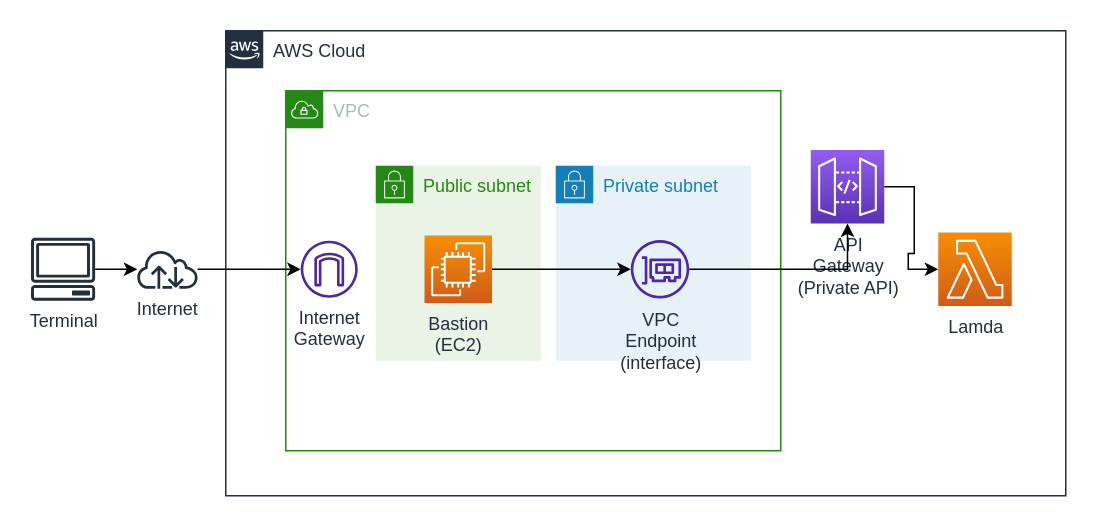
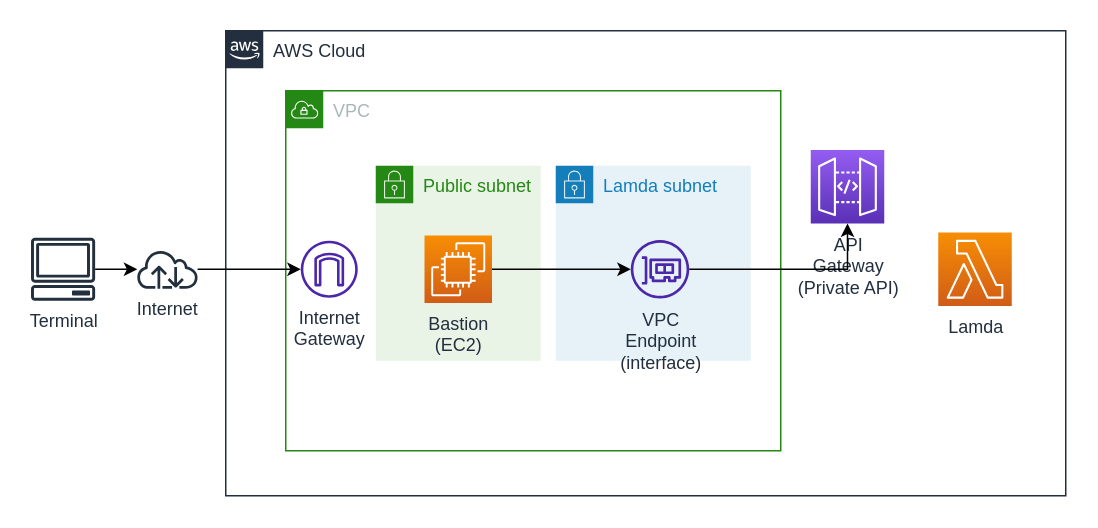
- <mxCell id="4" value="Private subnet" style="points=[[0,0],[0.25,0],[0.5,0],[0.75,0],[1,0],[1,0.25],[1,0.5],[1,0.75],[1,1],[0.75,1],[0.5,1],[0.25,1],[0,1],[0,0.75],[0,0.5],[0,0.25]];outlineConnect=0;gradientColor=none;html=1;whiteSpace=wrap;fontSize=12;fontStyle=0;container=1;pointerEvents=0;collapsible=0;recursiveResize=0;shape=mxgraph.aws4.group;grIcon=mxgraph.aws4.group_security_group;grStroke=0;strokeColor=#147EBA;fillColor=#E6F2F8;verticalAlign=top;align=left;spacingLeft=30;fontColor=#147EBA;dashed=0;" vertex="1" parent="3"><mxGeometry x="180" y="50" width="130" height="130" as="geometry" /></mxCell>
+ <mxCell id="4" value="Lamda subnet" style="points=[[0,0],[0.25,0],[0.5,0],[0.75,0],[1,0],[1,0.25],[1,0.5],[1,0.75],[1,1],[0.75,1],[0.5,1],[0.25,1],[0,1],[0,0.75],[0,0.5],[0,0.25]];outlineConnect=0;gradientColor=none;html=1;whiteSpace=wrap;fontSize=12;fontStyle=0;container=1;pointerEvents=0;collapsible=0;recursiveResize=0;shape=mxgraph.aws4.group;grIcon=mxgraph.aws4.group_security_group;grStroke=0;strokeColor=#147EBA;fillColor=#E6F2F8;verticalAlign=top;align=left;spacingLeft=30;fontColor=#147EBA;dashed=0;" vertex="1" parent="3"><mxGeometry x="180" y="50" width="130" height="130" as="geometry" /></mxCell>
- <mxCell id="11" style="edgeStyle=orthogonalEdgeStyle;rounded=0;orthogonalLoop=1;jettySize=auto;html=1;entryX=0;entryY=0.5;entryDx=0;entryDy=0;entryPerimeter=0;" edge="1" parent="2" source="12" target="10"><mxGeometry relative="1" as="geometry" /></mxCell>
